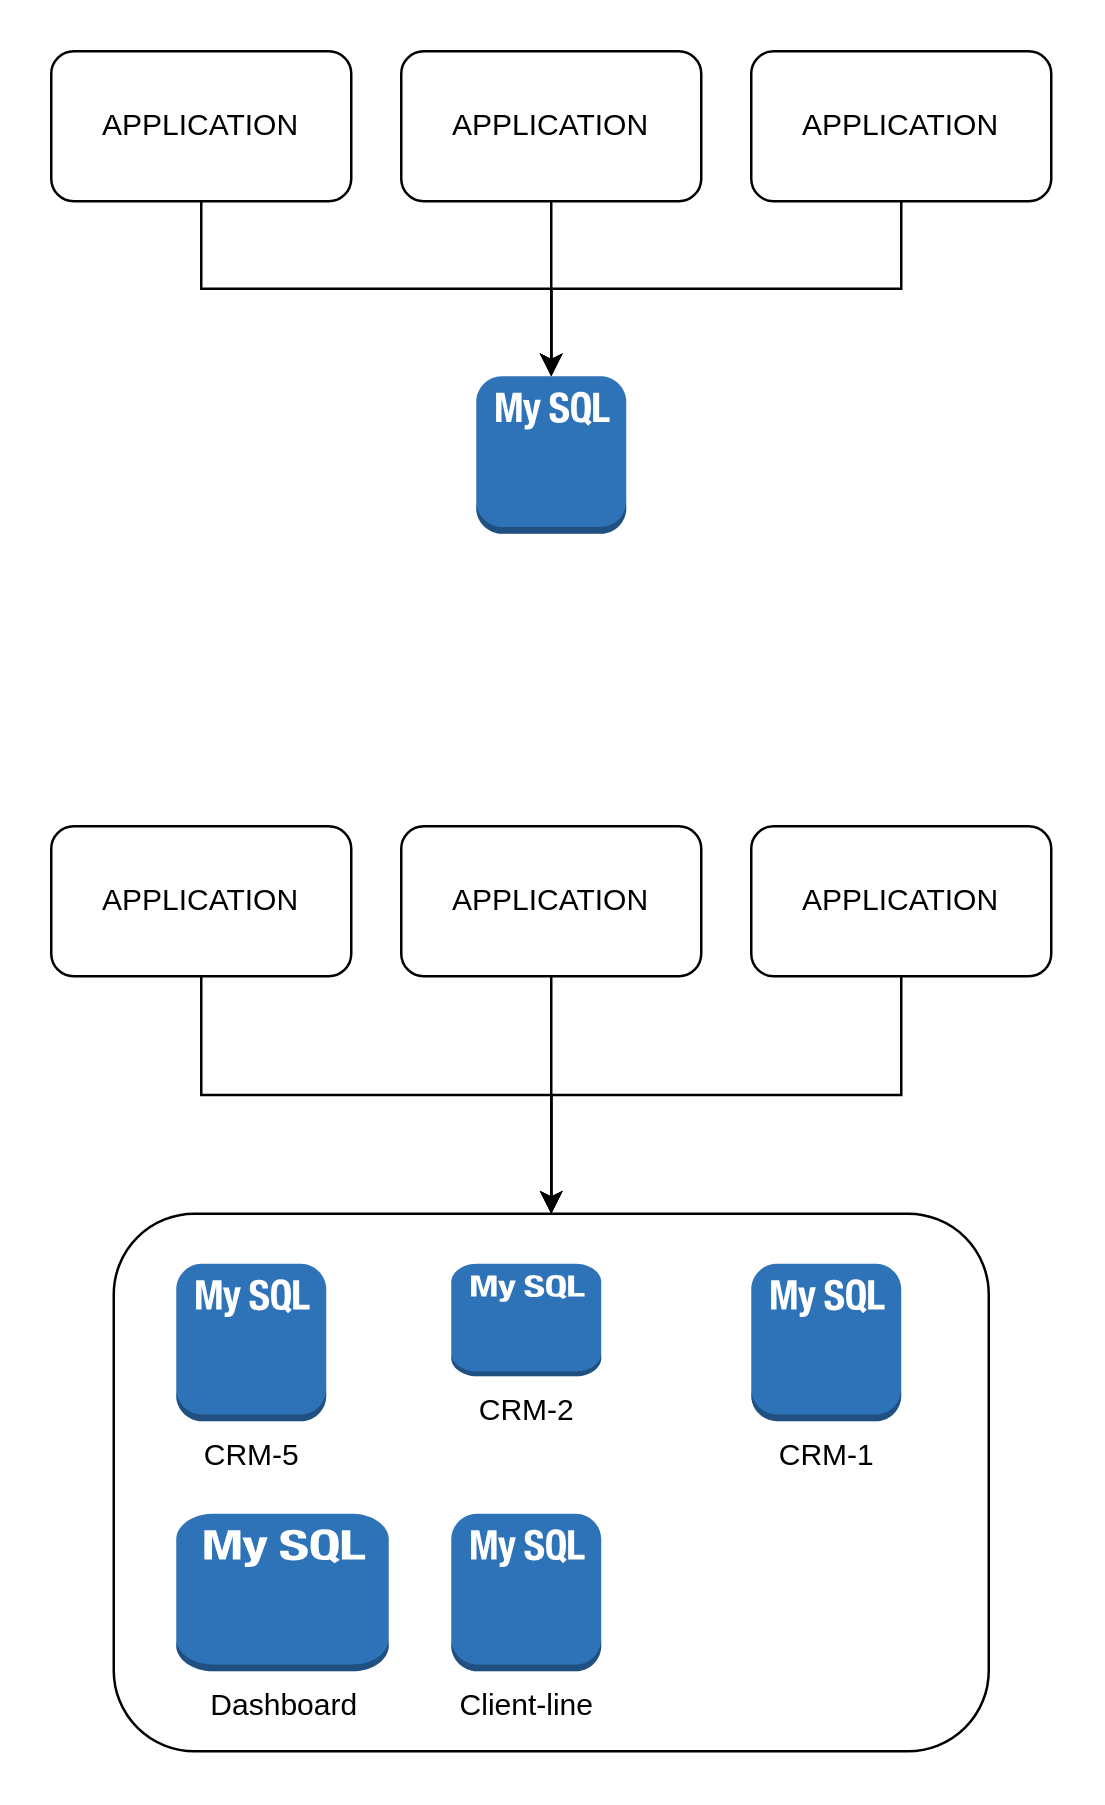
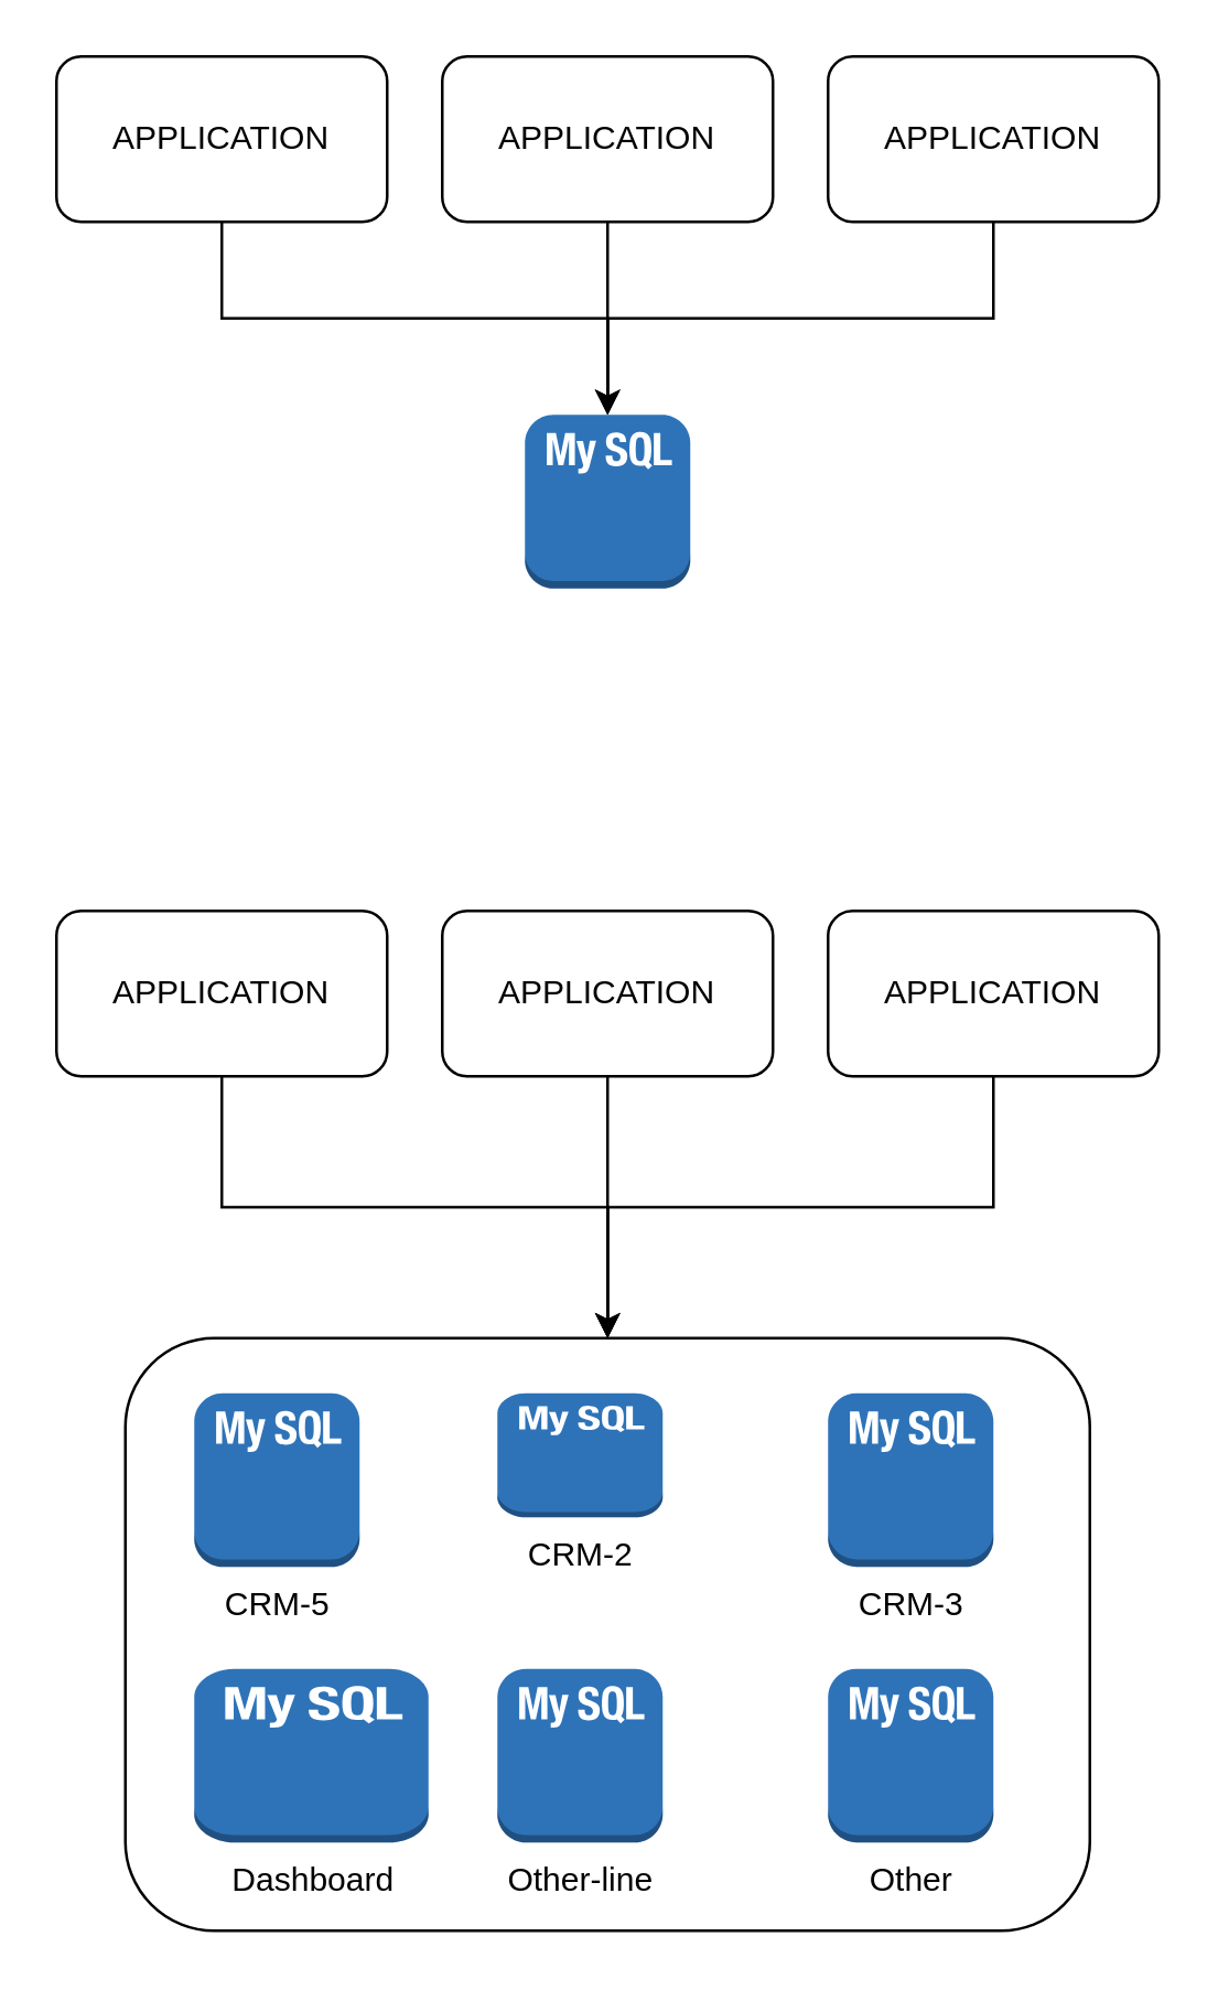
- <mxCell id="18" value="CRM-1" style="outlineConnect=0;dashed=0;verticalLabelPosition=bottom;verticalAlign=top;align=center;html=1;shape=mxgraph.aws3.mysql_db_instance_2;fillColor=#2E73B8;gradientColor=none;" vertex="1" parent="1"><mxGeometry x="300" y="505" width="60" height="63" as="geometry" /></mxCell>
+ <mxCell id="18" value="CRM-3" style="outlineConnect=0;dashed=0;verticalLabelPosition=bottom;verticalAlign=top;align=center;html=1;shape=mxgraph.aws3.mysql_db_instance_2;fillColor=#2E73B8;gradientColor=none;" vertex="1" parent="1"><mxGeometry x="300" y="505" width="60" height="63" as="geometry" /></mxCell>
+ <mxCell id="21" value="Other" style="outlineConnect=0;dashed=0;verticalLabelPosition=bottom;verticalAlign=top;align=center;html=1;shape=mxgraph.aws3.mysql_db_instance_2;fillColor=#2E73B8;gradientColor=none;" vertex="1" parent="1"><mxGeometry x="300" y="605" width="60" height="63" as="geometry" /></mxCell>
- <mxCell id="20" value="Client-line" style="outlineConnect=0;dashed=0;verticalLabelPosition=bottom;verticalAlign=top;align=center;html=1;shape=mxgraph.aws3.mysql_db_instance_2;fillColor=#2E73B8;gradientColor=none;" vertex="1" parent="1"><mxGeometry x="180" y="605" width="60" height="63" as="geometry" /></mxCell>
+ <mxCell id="20" value="Other-line" style="outlineConnect=0;dashed=0;verticalLabelPosition=bottom;verticalAlign=top;align=center;html=1;shape=mxgraph.aws3.mysql_db_instance_2;fillColor=#2E73B8;gradientColor=none;" vertex="1" parent="1"><mxGeometry x="180" y="605" width="60" height="63" as="geometry" /></mxCell>
